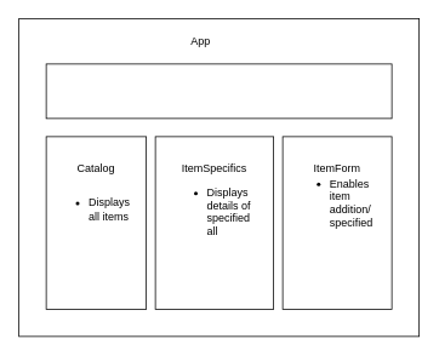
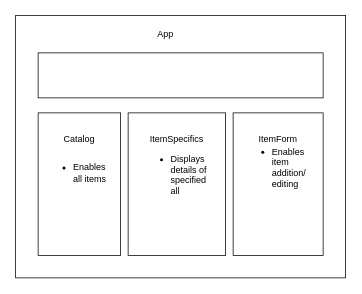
- <mxCell id="14" value="&lt;ul&gt;&lt;li&gt;Enables item addition/ specified&lt;/li&gt;&lt;/ul&gt;" style="text;strokeColor=none;fillColor=none;html=1;whiteSpace=wrap;verticalAlign=middle;overflow=hidden;" parent="1" vertex="1"><mxGeometry x="320" y="180" width="100" height="80" as="geometry" /></mxCell>
+ <mxCell id="14" value="&lt;ul&gt;&lt;li&gt;Enables item addition/ editing&lt;/li&gt;&lt;/ul&gt;" style="text;strokeColor=none;fillColor=none;html=1;whiteSpace=wrap;verticalAlign=middle;overflow=hidden;" parent="1" vertex="1"><mxGeometry x="320" y="180" width="100" height="80" as="geometry" /></mxCell>
- <mxCell id="12" value="&lt;ul&gt;&lt;li&gt;Displays all items&amp;nbsp;&lt;/li&gt;&lt;/ul&gt;" style="text;strokeColor=none;fillColor=none;html=1;whiteSpace=wrap;verticalAlign=middle;overflow=hidden;" parent="1" vertex="1"><mxGeometry x="55" y="190" width="100" height="80" as="geometry" /></mxCell>
+ <mxCell id="12" value="&lt;ul&gt;&lt;li&gt;Enables all items&amp;nbsp;&lt;/li&gt;&lt;/ul&gt;" style="text;strokeColor=none;fillColor=none;html=1;whiteSpace=wrap;verticalAlign=middle;overflow=hidden;" parent="1" vertex="1"><mxGeometry x="55" y="190" width="100" height="80" as="geometry" /></mxCell>
